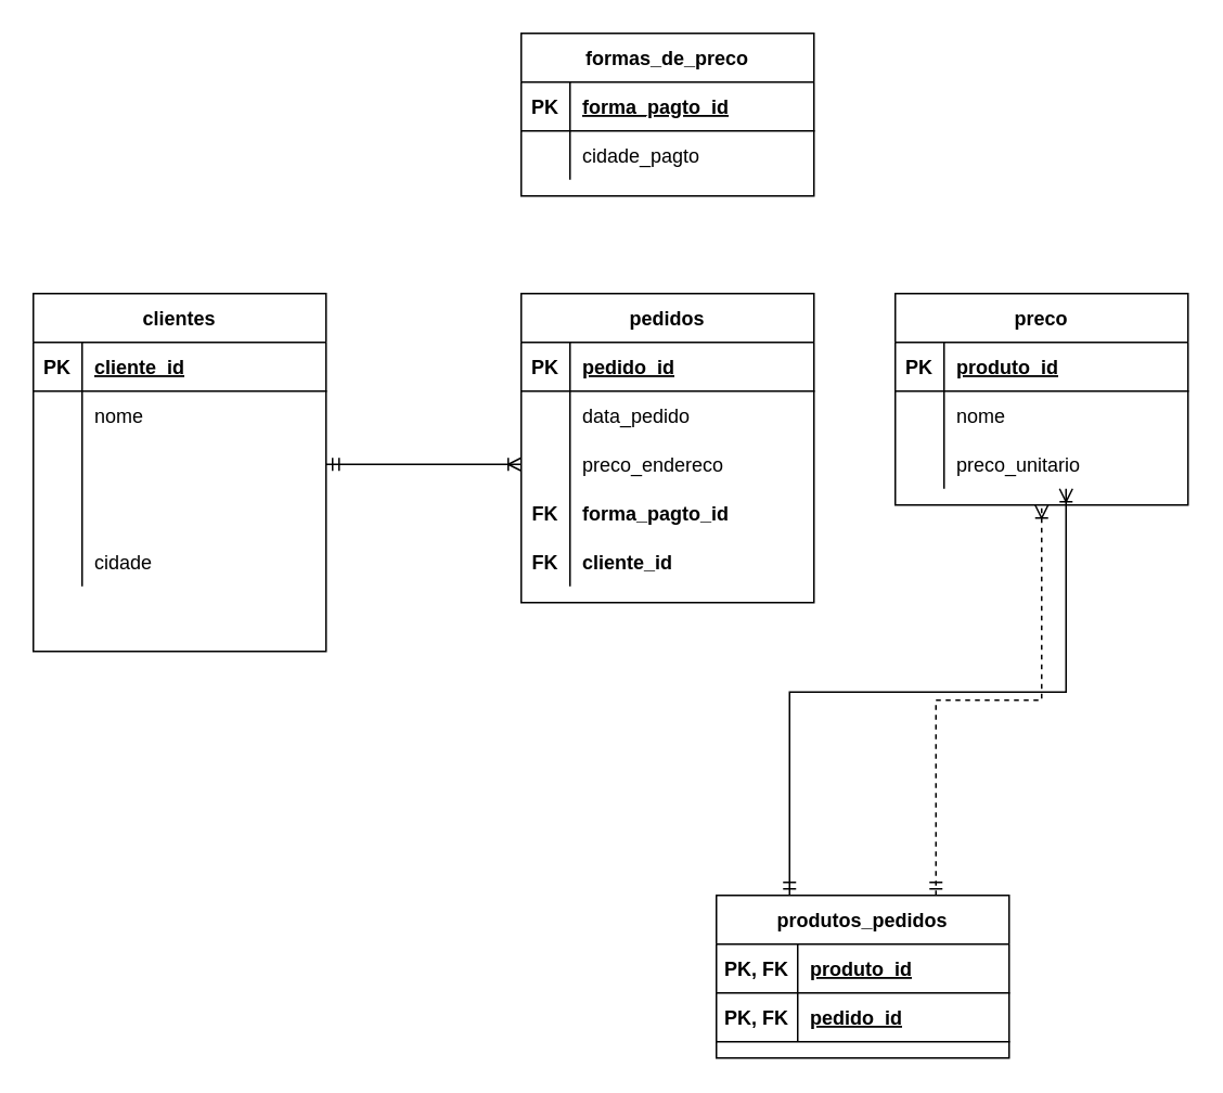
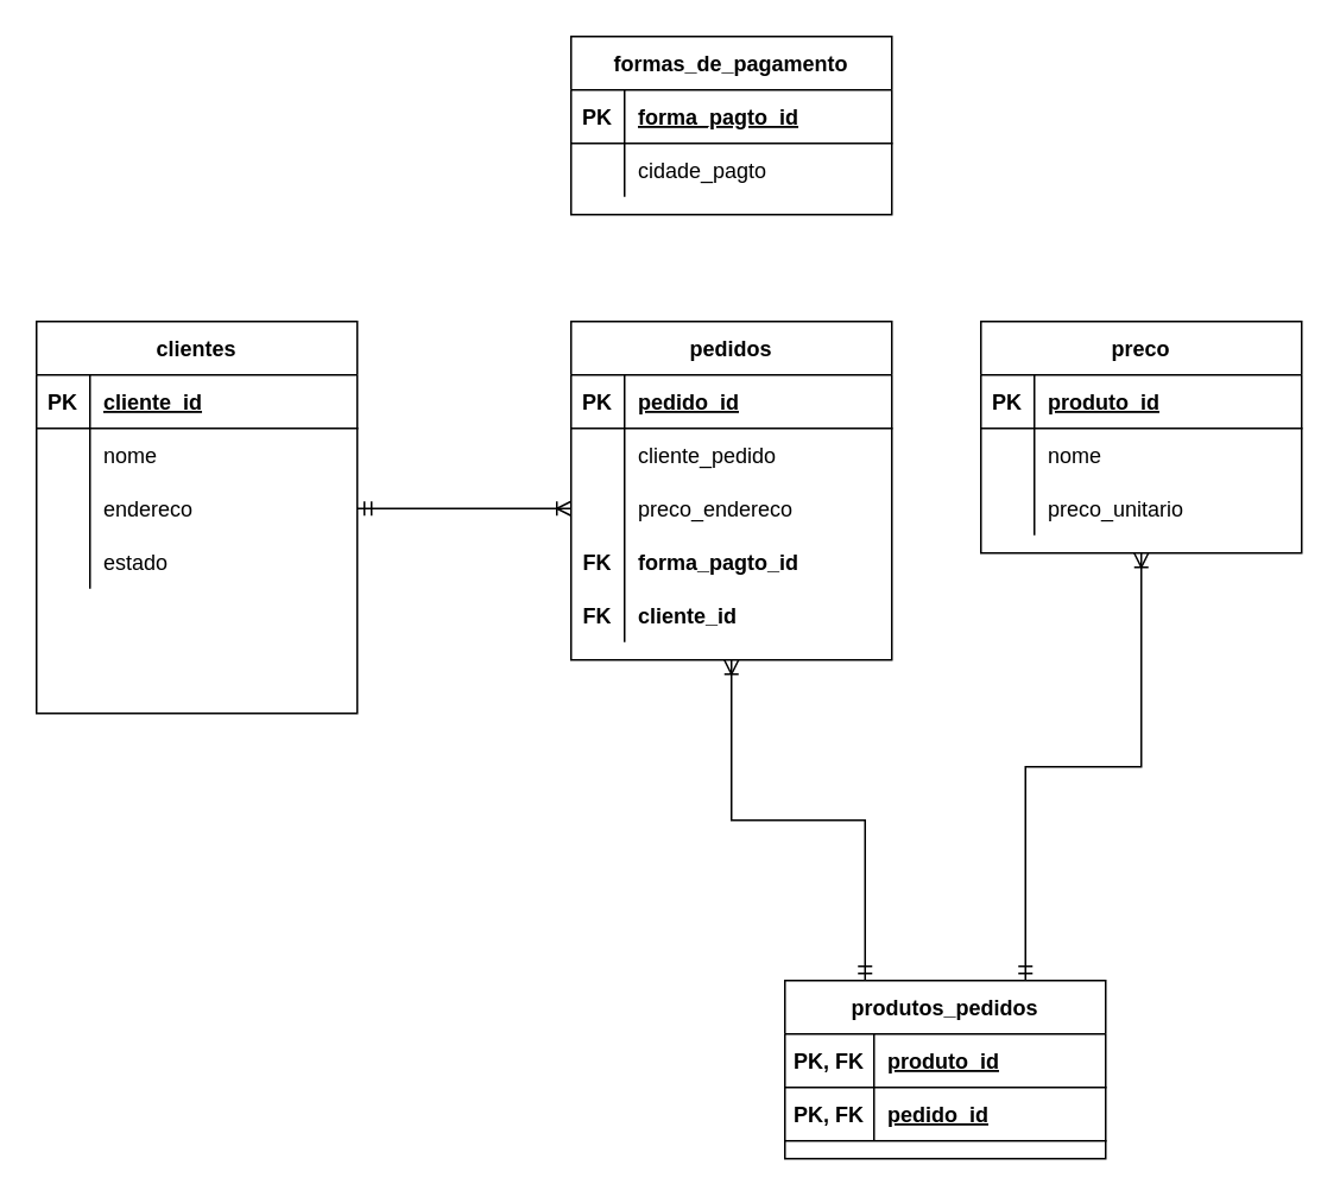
- <mxCell id="55" value="formas_de_preco" style="shape=table;startSize=30;container=1;collapsible=1;childLayout=tableLayout;fixedRows=1;rowLines=0;fontStyle=1;align=center;resizeLast=1;" parent="1" vertex="1"><mxGeometry x="320" y="20" width="180" height="100" as="geometry" /></mxCell>
+ <mxCell id="55" value="formas_de_pagamento" style="shape=table;startSize=30;container=1;collapsible=1;childLayout=tableLayout;fixedRows=1;rowLines=0;fontStyle=1;align=center;resizeLast=1;" parent="1" vertex="1"><mxGeometry x="320" y="20" width="180" height="100" as="geometry" /></mxCell>
- <mxCell id="8" value="data_pedido" style="shape=partialRectangle;connectable=0;fillColor=none;top=0;left=0;bottom=0;right=0;align=left;spacingLeft=6;overflow=hidden;" parent="6" vertex="1"><mxGeometry x="30" width="150" height="30" as="geometry"><mxRectangle width="150" height="30" as="alternateBounds" /></mxGeometry></mxCell>
+ <mxCell id="8" value="cliente_pedido" style="shape=partialRectangle;connectable=0;fillColor=none;top=0;left=0;bottom=0;right=0;align=left;spacingLeft=6;overflow=hidden;" parent="6" vertex="1"><mxGeometry x="30" width="150" height="30" as="geometry"><mxRectangle width="150" height="30" as="alternateBounds" /></mxGeometry></mxCell>
+ <mxCell id="37" value="endereco" style="shape=partialRectangle;connectable=0;fillColor=none;top=0;left=0;bottom=0;right=0;align=left;spacingLeft=6;overflow=hidden;" parent="35" vertex="1"><mxGeometry x="30" width="150" height="30" as="geometry"><mxRectangle width="150" height="30" as="alternateBounds" /></mxGeometry></mxCell>
+ <mxCell id="40" value="estado" style="shape=partialRectangle;connectable=0;fillColor=none;top=0;left=0;bottom=0;right=0;align=left;spacingLeft=6;overflow=hidden;" parent="38" vertex="1"><mxGeometry x="30" width="150" height="30" as="geometry"><mxRectangle width="150" height="30" as="alternateBounds" /></mxGeometry></mxCell>
- <mxCell id="43" value="cidade" style="shape=partialRectangle;connectable=0;fillColor=none;top=0;left=0;bottom=0;right=0;align=left;spacingLeft=6;overflow=hidden;" parent="41" vertex="1"><mxGeometry x="30" width="150" height="30" as="geometry"><mxRectangle width="150" height="30" as="alternateBounds" /></mxGeometry></mxCell>
- <mxCell id="54" value="" style="edgeStyle=elbowEdgeStyle;fontSize=12;html=1;endArrow=ERoneToMany;startArrow=ERmandOne;rounded=0;exitX=0.25;exitY=0;exitDx=0;exitDy=0;elbow=vertical;" parent="1" source="46" target="27" edge="1"><mxGeometry width="100" height="100" relative="1" as="geometry"><mxPoint x="560" y="460" as="sourcePoint" /><mxPoint x="660" y="360" as="targetPoint" /></mxGeometry></mxCell>
+ <mxCell id="54" value="" style="edgeStyle=elbowEdgeStyle;fontSize=12;html=1;endArrow=ERoneToMany;startArrow=ERmandOne;rounded=0;exitX=0.25;exitY=0;exitDx=0;exitDy=0;entryX=0.5;entryY=1;entryDx=0;entryDy=0;elbow=vertical;" parent="1" source="46" target="2" edge="1"><mxGeometry width="100" height="100" relative="1" as="geometry"><mxPoint x="560" y="460" as="sourcePoint" /><mxPoint x="660" y="360" as="targetPoint" /></mxGeometry></mxCell>
- <mxCell id="53" value="" style="fontSize=12;html=1;endArrow=ERoneToMany;startArrow=ERmandOne;rounded=0;exitX=0.75;exitY=0;exitDx=0;exitDy=0;entryX=0.5;entryY=1;entryDx=0;entryDy=0;edgeStyle=elbowEdgeStyle;elbow=vertical;dashed=1;" parent="1" source="46" target="18" edge="1"><mxGeometry width="100" height="100" relative="1" as="geometry"><mxPoint x="710" y="550" as="sourcePoint" /><mxPoint x="810" y="450" as="targetPoint" /></mxGeometry></mxCell>
+ <mxCell id="53" value="" style="fontSize=12;html=1;endArrow=ERoneToMany;startArrow=ERmandOne;rounded=0;exitX=0.75;exitY=0;exitDx=0;exitDy=0;entryX=0.5;entryY=1;entryDx=0;entryDy=0;edgeStyle=elbowEdgeStyle;elbow=vertical;" parent="1" source="46" target="18" edge="1"><mxGeometry width="100" height="100" relative="1" as="geometry"><mxPoint x="710" y="550" as="sourcePoint" /><mxPoint x="810" y="450" as="targetPoint" /></mxGeometry></mxCell>
